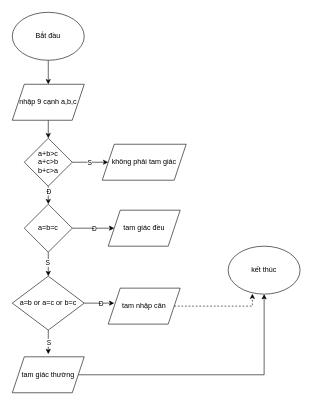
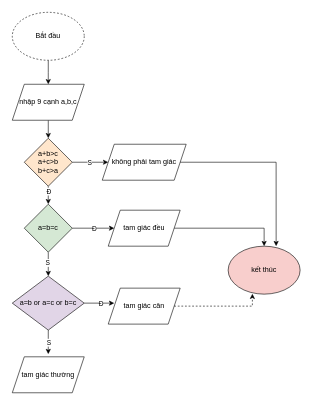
- <mxCell id="3" value="Bắt đầu" style="ellipse;whiteSpace=wrap;html=1;" vertex="1" parent="1"><mxGeometry x="20" y="20" width="120" height="80" as="geometry" /></mxCell>
+ <mxCell id="3" value="Bắt đầu" style="ellipse;whiteSpace=wrap;html=1;dashed=1;" vertex="1" parent="1"><mxGeometry x="20" y="20" width="120" height="80" as="geometry" /></mxCell>
- <mxCell id="10" value="a+b&amp;gt;c&lt;div&gt;a+c&amp;gt;b&lt;/div&gt;&lt;div&gt;b+c&amp;gt;a&lt;/div&gt;" style="rhombus;whiteSpace=wrap;html=1;" vertex="1" parent="1"><mxGeometry x="40" y="230" width="80" height="80" as="geometry" /></mxCell>
+ <mxCell id="10" value="a+b&amp;gt;c&lt;div&gt;a+c&amp;gt;b&lt;/div&gt;&lt;div&gt;b+c&amp;gt;a&lt;/div&gt;" style="rhombus;whiteSpace=wrap;html=1;fillColor=#ffe6cc;" vertex="1" parent="1"><mxGeometry x="40" y="230" width="80" height="80" as="geometry" /></mxCell>
+ <mxCell id="29" style="edgeStyle=orthogonalEdgeStyle;rounded=0;orthogonalLoop=1;jettySize=auto;html=1;exitX=1;exitY=0.5;exitDx=0;exitDy=0;entryX=0.667;entryY=0;entryDx=0;entryDy=0;entryPerimeter=0;" edge="1" parent="1" source="11" target="27"><mxGeometry relative="1" as="geometry" /></mxCell>
- <mxCell id="16" value="a=b=c" style="rhombus;whiteSpace=wrap;html=1;" vertex="1" parent="1"><mxGeometry x="40" y="340" width="80" height="80" as="geometry" /></mxCell>
+ <mxCell id="16" value="a=b=c" style="rhombus;whiteSpace=wrap;html=1;fillColor=#d5e8d4;" vertex="1" parent="1"><mxGeometry x="40" y="340" width="80" height="80" as="geometry" /></mxCell>
+ <mxCell id="17" style="edgeStyle=orthogonalEdgeStyle;rounded=0;orthogonalLoop=1;jettySize=auto;html=1;exitX=1;exitY=0.5;exitDx=0;exitDy=0;entryX=0.5;entryY=0;entryDx=0;entryDy=0;" edge="1" parent="1" source="18" target="27"><mxGeometry relative="1" as="geometry" /></mxCell>
- <mxCell id="27" value="kết thúc" style="ellipse;whiteSpace=wrap;html=1;" vertex="1" parent="1"><mxGeometry x="380" y="410" width="120" height="80" as="geometry" /></mxCell>
+ <mxCell id="27" value="kết thúc" style="ellipse;whiteSpace=wrap;html=1;fillColor=#f8cecc;" vertex="1" parent="1"><mxGeometry x="380" y="410" width="120" height="80" as="geometry" /></mxCell>
- <mxCell id="23" value="a=b or a=c or b=c" style="rhombus;whiteSpace=wrap;html=1;" vertex="1" parent="1"><mxGeometry x="20" y="460" width="120" height="90" as="geometry" /></mxCell>
+ <mxCell id="23" value="a=b or a=c or b=c" style="rhombus;whiteSpace=wrap;html=1;fillColor=#e1d5e7;" vertex="1" parent="1"><mxGeometry x="20" y="460" width="120" height="90" as="geometry" /></mxCell>
- <mxCell id="24" value="tam nhập cân" style="shape=parallelogram;perimeter=parallelogramPerimeter;whiteSpace=wrap;html=1;fixedSize=1;" vertex="1" parent="1"><mxGeometry x="180" y="480" width="120" height="60" as="geometry" /></mxCell>
+ <mxCell id="24" value="tam giác cân" style="shape=parallelogram;perimeter=parallelogramPerimeter;whiteSpace=wrap;html=1;fixedSize=1;" vertex="1" parent="1"><mxGeometry x="180" y="480" width="120" height="60" as="geometry" /></mxCell>
- <mxCell id="25" style="edgeStyle=orthogonalEdgeStyle;rounded=0;orthogonalLoop=1;jettySize=auto;html=1;exitX=1;exitY=0.5;exitDx=0;exitDy=0;entryX=0.5;entryY=1;entryDx=0;entryDy=0;" edge="1" parent="1" source="26" target="27"><mxGeometry relative="1" as="geometry" /></mxCell>
